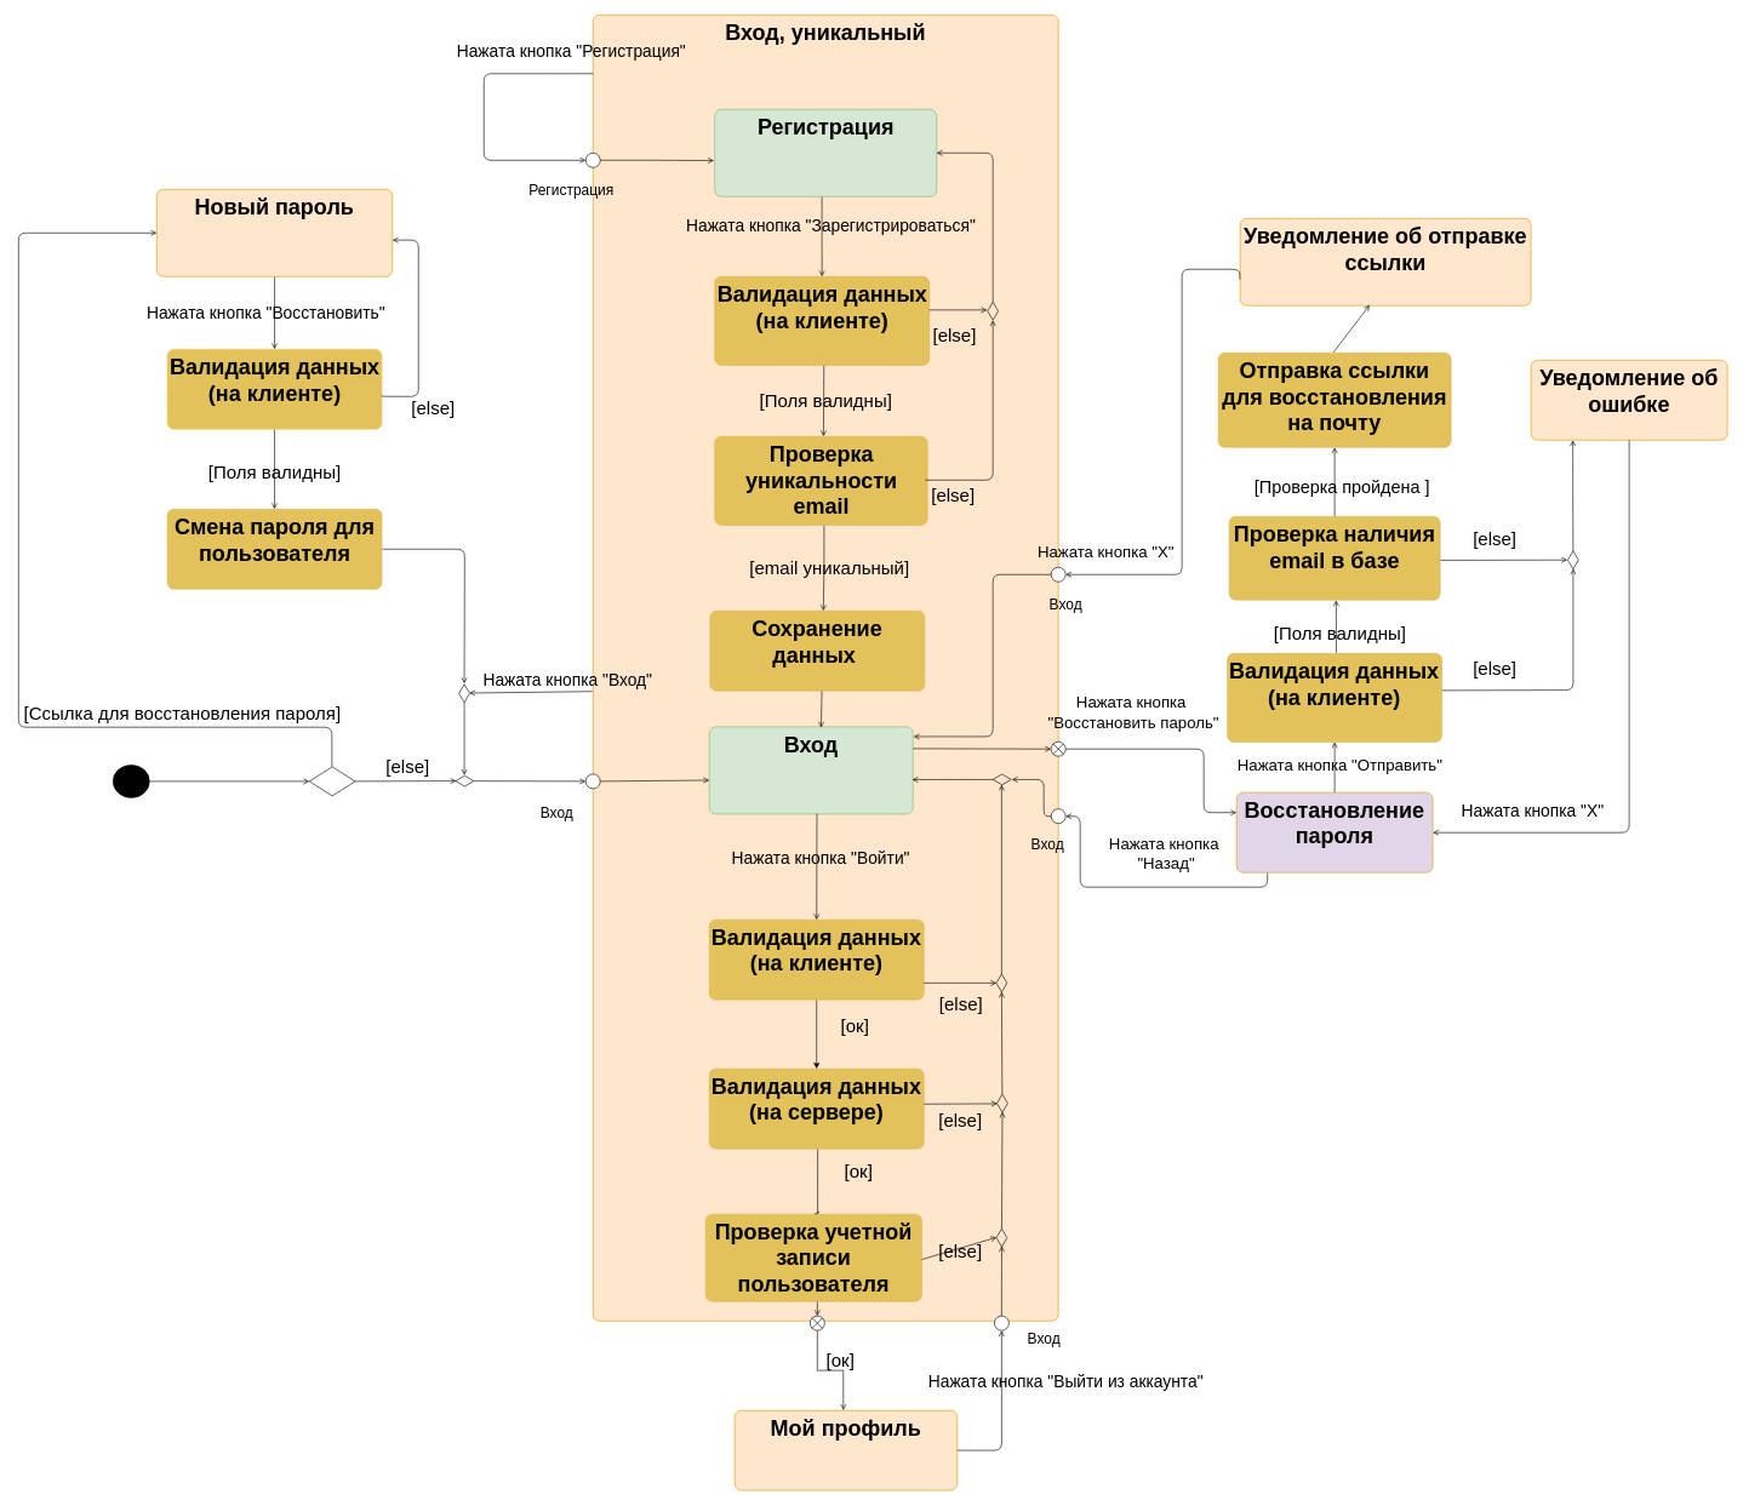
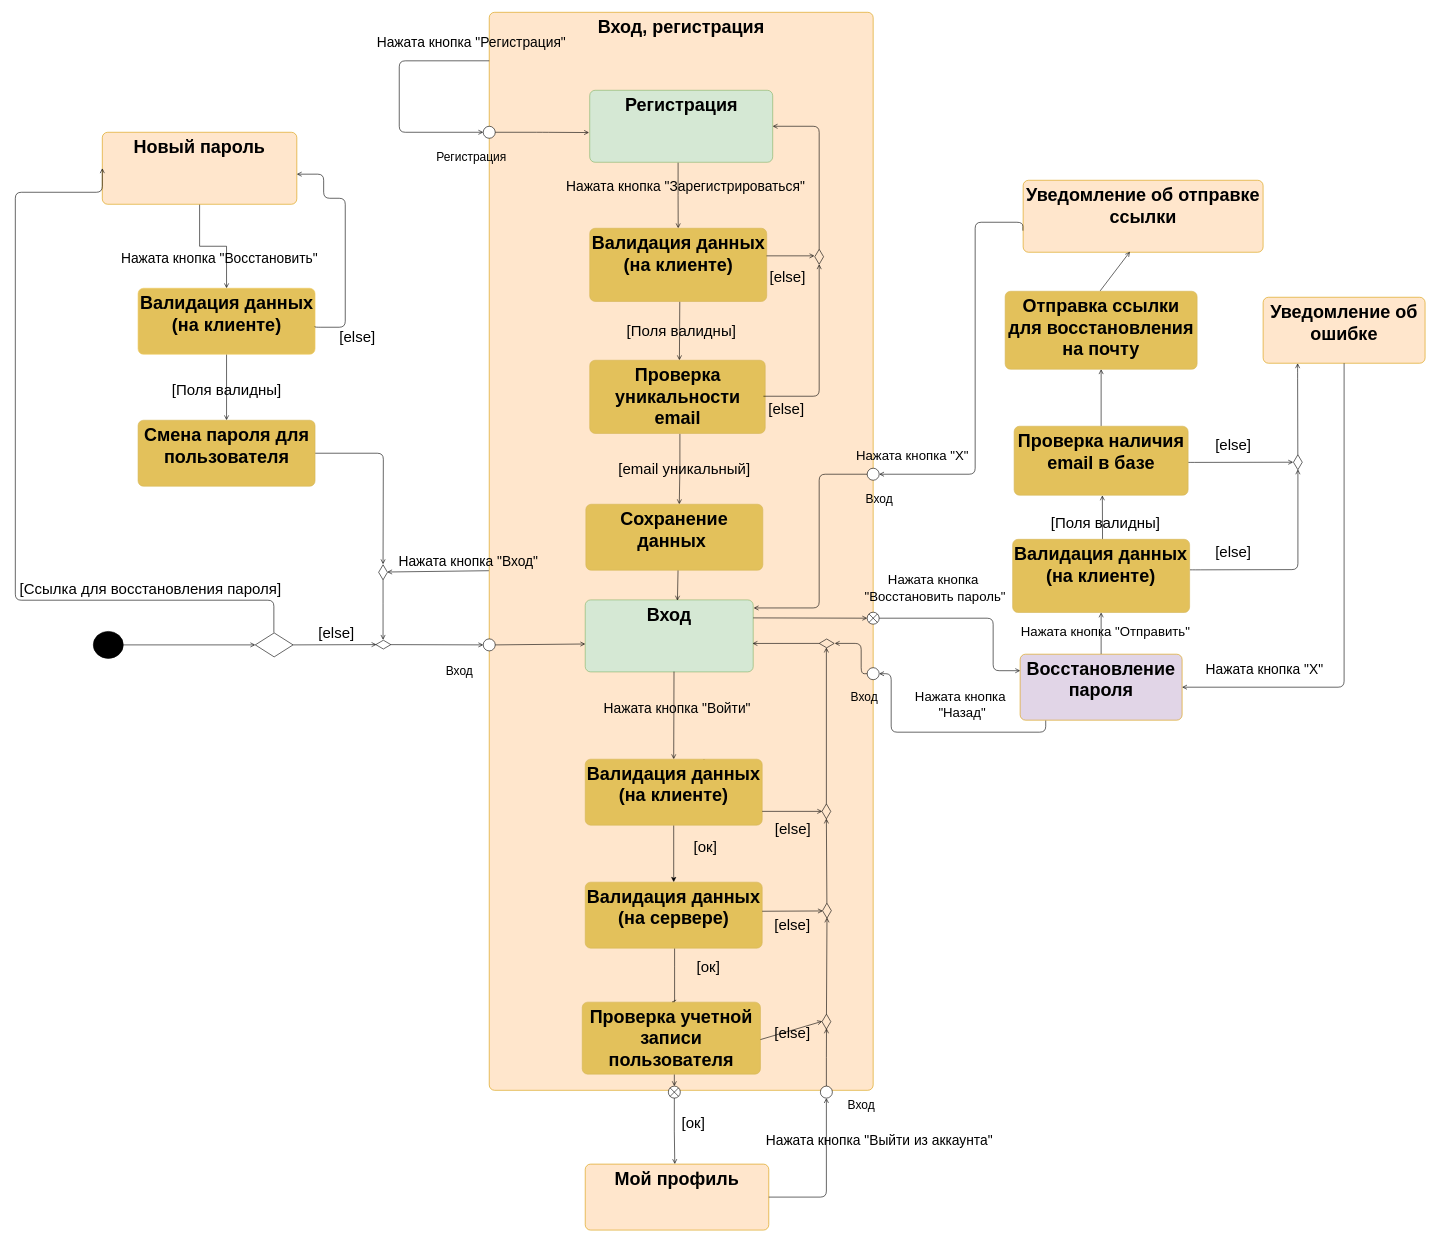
- <mxCell id="2" value="&lt;font size=&quot;1&quot; style=&quot;&quot;&gt;&lt;b style=&quot;font-size: 30px;&quot;&gt;Вход, уникальный&lt;/b&gt;&lt;/font&gt;" style="html=1;align=center;verticalAlign=top;rounded=1;absoluteArcSize=1;arcSize=18;dashed=0;whiteSpace=wrap;fillColor=#ffe6cc;strokeColor=#d79b00;" parent="1" vertex="1"><mxGeometry x="815" y="20" width="640" height="1797" as="geometry" /></mxCell>
+ <mxCell id="2" value="&lt;font size=&quot;1&quot; style=&quot;&quot;&gt;&lt;b style=&quot;font-size: 30px;&quot;&gt;Вход, регистрация&lt;/b&gt;&lt;/font&gt;" style="html=1;align=center;verticalAlign=top;rounded=1;absoluteArcSize=1;arcSize=18;dashed=0;whiteSpace=wrap;fillColor=#ffe6cc;strokeColor=#d79b00;" parent="1" vertex="1"><mxGeometry x="815" y="20" width="640" height="1797" as="geometry" /></mxCell>
- <mxCell id="25" value="&lt;span style=&quot;font-size: 30px;&quot;&gt;&lt;b&gt;Новый пароль&lt;/b&gt;&lt;/span&gt;" style="html=1;align=center;verticalAlign=top;rounded=1;absoluteArcSize=1;arcSize=18;dashed=0;whiteSpace=wrap;fillColor=#ffe6cc;strokeColor=#d79b00;" parent="1" vertex="1"><mxGeometry x="215" y="260" width="324.26" height="120" as="geometry" /></mxCell>
+ <mxCell id="25" value="&lt;span style=&quot;font-size: 30px;&quot;&gt;&lt;b&gt;Новый пароль&lt;/b&gt;&lt;/span&gt;" style="html=1;align=center;verticalAlign=top;rounded=1;absoluteArcSize=1;arcSize=18;dashed=0;whiteSpace=wrap;fillColor=#ffe6cc;strokeColor=#d79b00;" parent="1" vertex="1"><mxGeometry x="170" y="220" width="324.26" height="120" as="geometry" /></mxCell>
- <mxCell id="94" value="&lt;font style=&quot;font-size: 24px;&quot;&gt;[Проверка пройдена ]&lt;/font&gt;" style="text;html=1;align=center;verticalAlign=middle;resizable=0;points=[];autosize=1;strokeColor=none;fillColor=none;" parent="1" vertex="1"><mxGeometry x="1715" y="650" width="260" height="40" as="geometry" /></mxCell>
- <mxCell id="22" value="&lt;font size=&quot;1&quot; style=&quot;&quot;&gt;&lt;b style=&quot;font-size: 30px;&quot;&gt;Мой профиль&lt;/b&gt;&lt;/font&gt;" style="html=1;align=center;verticalAlign=top;rounded=1;absoluteArcSize=1;arcSize=18;dashed=0;whiteSpace=wrap;fillColor=#ffe6cc;strokeColor=#d79b00;" parent="1" vertex="1"><mxGeometry x="1010" y="1940" width="306" height="110" as="geometry" /></mxCell>
+ <mxCell id="22" value="&lt;font size=&quot;1&quot; style=&quot;&quot;&gt;&lt;b style=&quot;font-size: 30px;&quot;&gt;Мой профиль&lt;/b&gt;&lt;/font&gt;" style="html=1;align=center;verticalAlign=top;rounded=1;absoluteArcSize=1;arcSize=18;dashed=0;whiteSpace=wrap;fillColor=#ffe6cc;strokeColor=#d79b00;" parent="1" vertex="1"><mxGeometry x="975" y="1940" width="306" height="110" as="geometry" /></mxCell>
